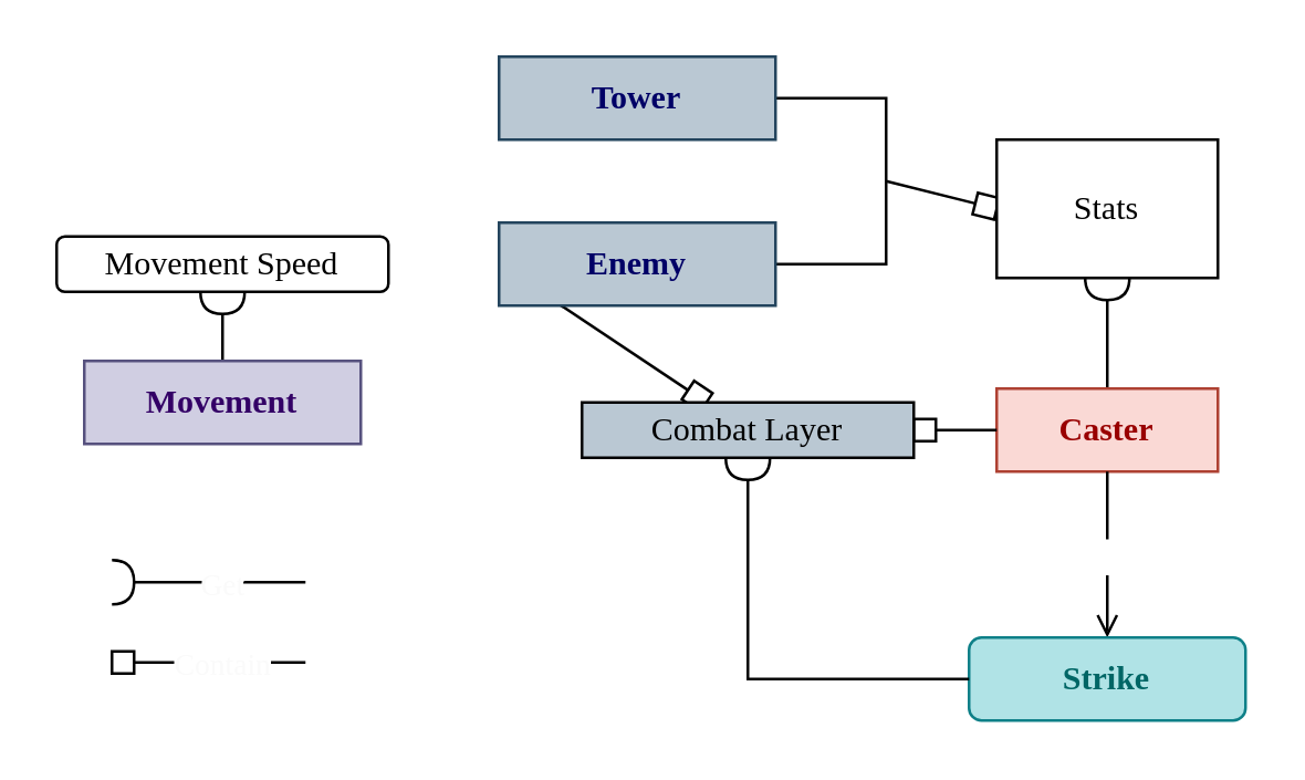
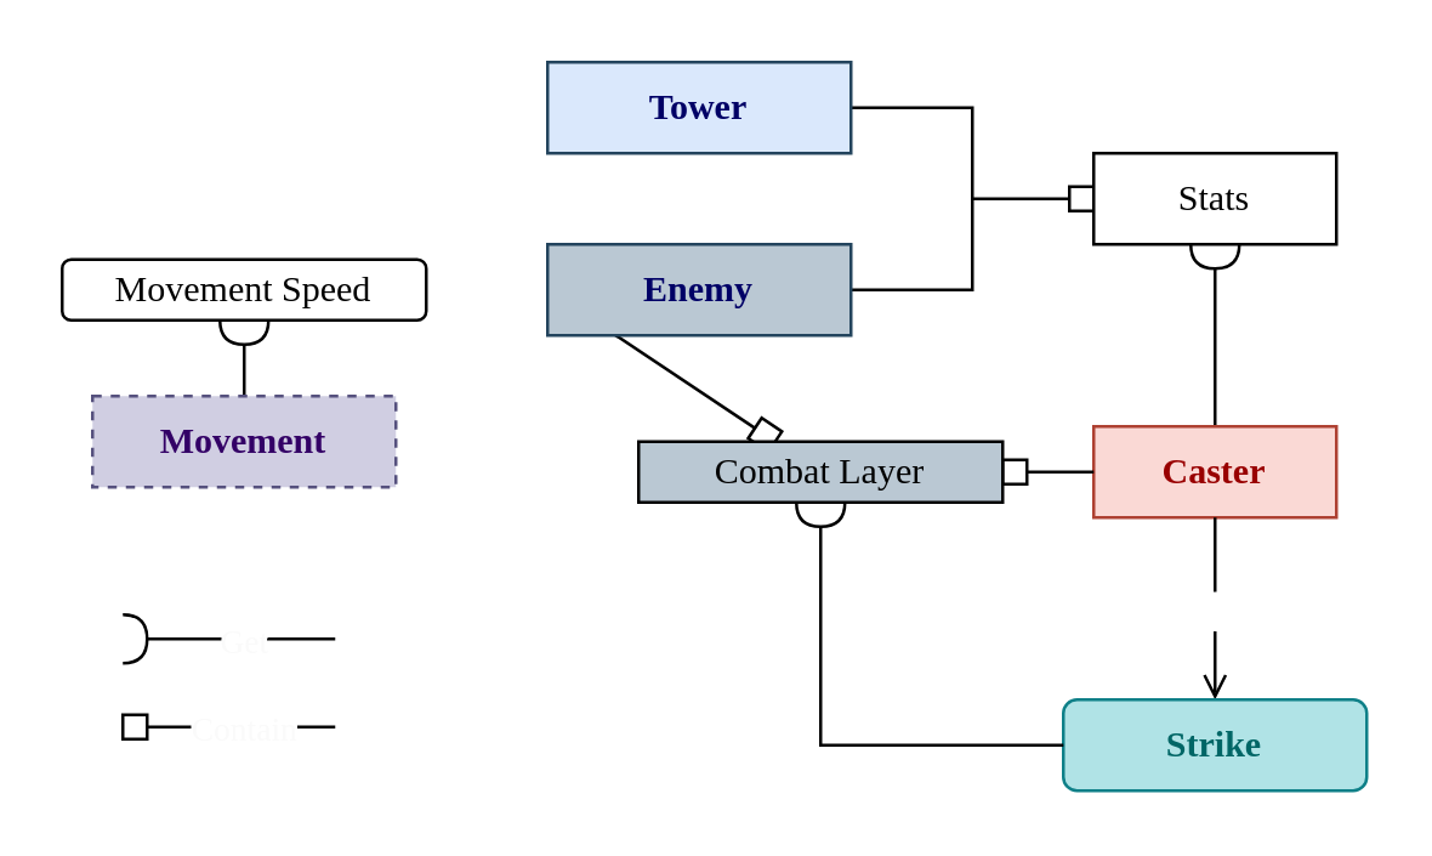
- <mxCell id="5" value="&lt;font&gt;Tower&lt;/font&gt;" style="rounded=0;whiteSpace=wrap;html=1;fillColor=#bac8d3;strokeColor=#23445d;fontFamily=Jetbrains Mono;fontStyle=1;fontColor=#000066;" vertex="1" parent="1"><mxGeometry x="180" y="20" width="100" height="30" as="geometry" /></mxCell>
+ <mxCell id="5" value="&lt;font&gt;Tower&lt;/font&gt;" style="rounded=0;whiteSpace=wrap;html=1;fillColor=#dae8fc;strokeColor=#23445d;fontFamily=Jetbrains Mono;fontStyle=1;fontColor=#000066;" vertex="1" parent="1"><mxGeometry x="180" y="20" width="100" height="30" as="geometry" /></mxCell>
- <mxCell id="4" value="Stats" style="rounded=0;whiteSpace=wrap;html=1;fontFamily=Jetbrains Mono;" vertex="1" parent="1"><mxGeometry x="360" y="50" width="80" height="50" as="geometry" /></mxCell>
+ <mxCell id="4" value="Stats" style="rounded=0;whiteSpace=wrap;html=1;fontFamily=Jetbrains Mono;" vertex="1" parent="1"><mxGeometry x="360" y="50" width="80" height="30" as="geometry" /></mxCell>
- <mxCell id="17" value="&lt;font&gt;Movement&lt;br&gt;&lt;/font&gt;" style="rounded=0;whiteSpace=wrap;html=1;fillColor=#d0cee2;strokeColor=#56517e;fontFamily=Jetbrains Mono;fontStyle=1;fontColor=#330066;" vertex="1" parent="1"><mxGeometry x="30" y="130" width="100" height="30" as="geometry" /></mxCell>
+ <mxCell id="17" value="&lt;font&gt;Movement&lt;br&gt;&lt;/font&gt;" style="rounded=0;whiteSpace=wrap;html=1;fillColor=#d0cee2;strokeColor=#56517e;fontFamily=Jetbrains Mono;fontStyle=1;fontColor=#330066;dashed=1;" vertex="1" parent="1"><mxGeometry x="30" y="130" width="100" height="30" as="geometry" /></mxCell>
